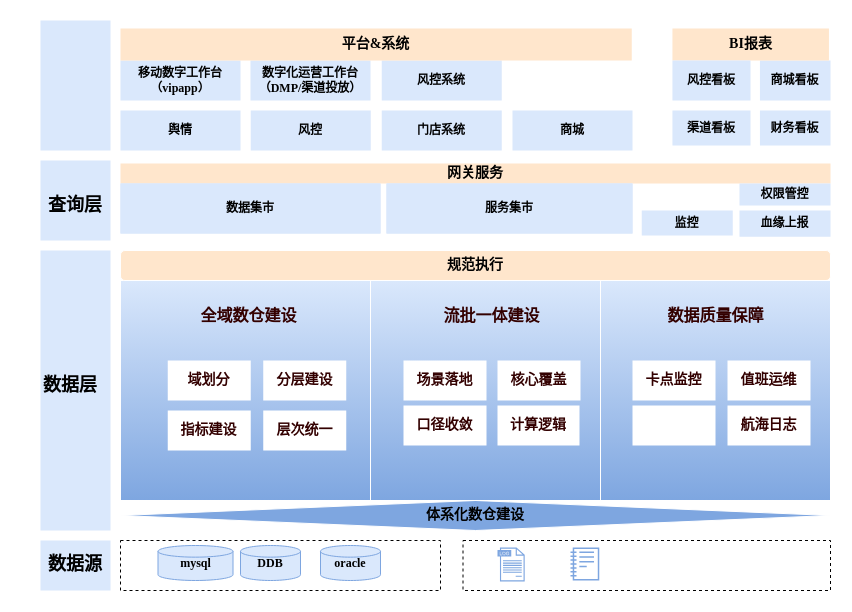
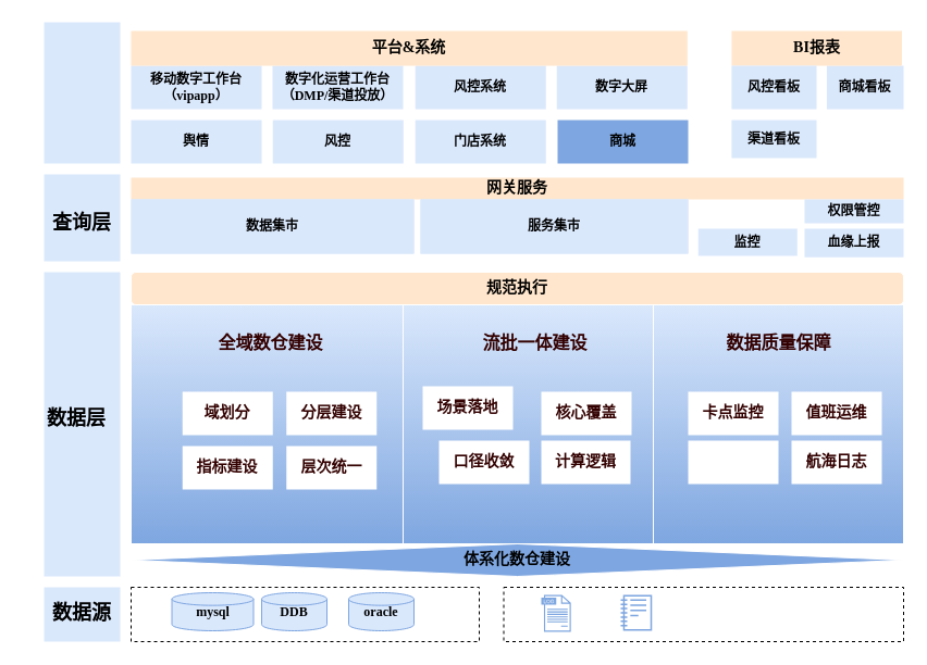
+ <mxCell id="15" value="数字大屏" style="rounded=0;whiteSpace=wrap;html=1;strokeColor=none;fillColor=#dae8fc;fontFamily=微软雅黑;fontStyle=1" parent="1" diagramCategory="general" diagramName="Rectangle" vertex="1"><mxGeometry x="511.25" y="60" width="120" height="40" as="geometry" /></mxCell>
- <mxCell id="56" value="财务看板" style="rounded=0;whiteSpace=wrap;html=1;strokeColor=none;fillColor=#dae8fc;fontFamily=微软雅黑;fontStyle=1" parent="1" diagramCategory="general" diagramName="Rectangle" vertex="1"><mxGeometry x="759.44" width="70.56" height="35" as="geometry" y="110" /></mxCell>
- <mxCell id="10" value="商城" style="rounded=0;whiteSpace=wrap;html=1;strokeColor=none;fillColor=#dae8fc;fontFamily=微软雅黑;fontStyle=1" parent="1" diagramCategory="general" diagramName="Rectangle" vertex="1"><mxGeometry x="512" width="120" height="40" as="geometry" y="110" /></mxCell>
+ <mxCell id="10" value="商城" style="rounded=0;whiteSpace=wrap;html=1;strokeColor=none;fillColor=#7ea6e0;fontFamily=微软雅黑;fontStyle=1;" parent="1" diagramCategory="general" diagramName="Rectangle" vertex="1"><mxGeometry x="512" width="120" height="40" as="geometry" y="110" /></mxCell>
- <mxCell id="47" value="场景落地" style="rounded=0;whiteSpace=wrap;html=1;labelBackgroundColor=#FFFFFF;fillStyle=auto;strokeColor=none;strokeWidth=1;fontFamily=微软雅黑;fontColor=#330000;fillColor=default;dashed=1;gradientColor=#FFFFFF;gradientDirection=east;fontStyle=1;fontSize=14;" parent="1" vertex="1"><mxGeometry x="403" y="360" width="83" height="40" as="geometry" /></mxCell>
+ <mxCell id="47" value="场景落地" style="rounded=0;whiteSpace=wrap;html=1;labelBackgroundColor=#FFFFFF;fillStyle=auto;strokeColor=none;strokeWidth=1;fontFamily=微软雅黑;fontColor=#330000;fillColor=default;dashed=1;gradientColor=#FFFFFF;gradientDirection=east;fontStyle=1;fontSize=14;" parent="1" vertex="1"><mxGeometry x="388" y="355" width="83" height="40" as="geometry" /></mxCell>
